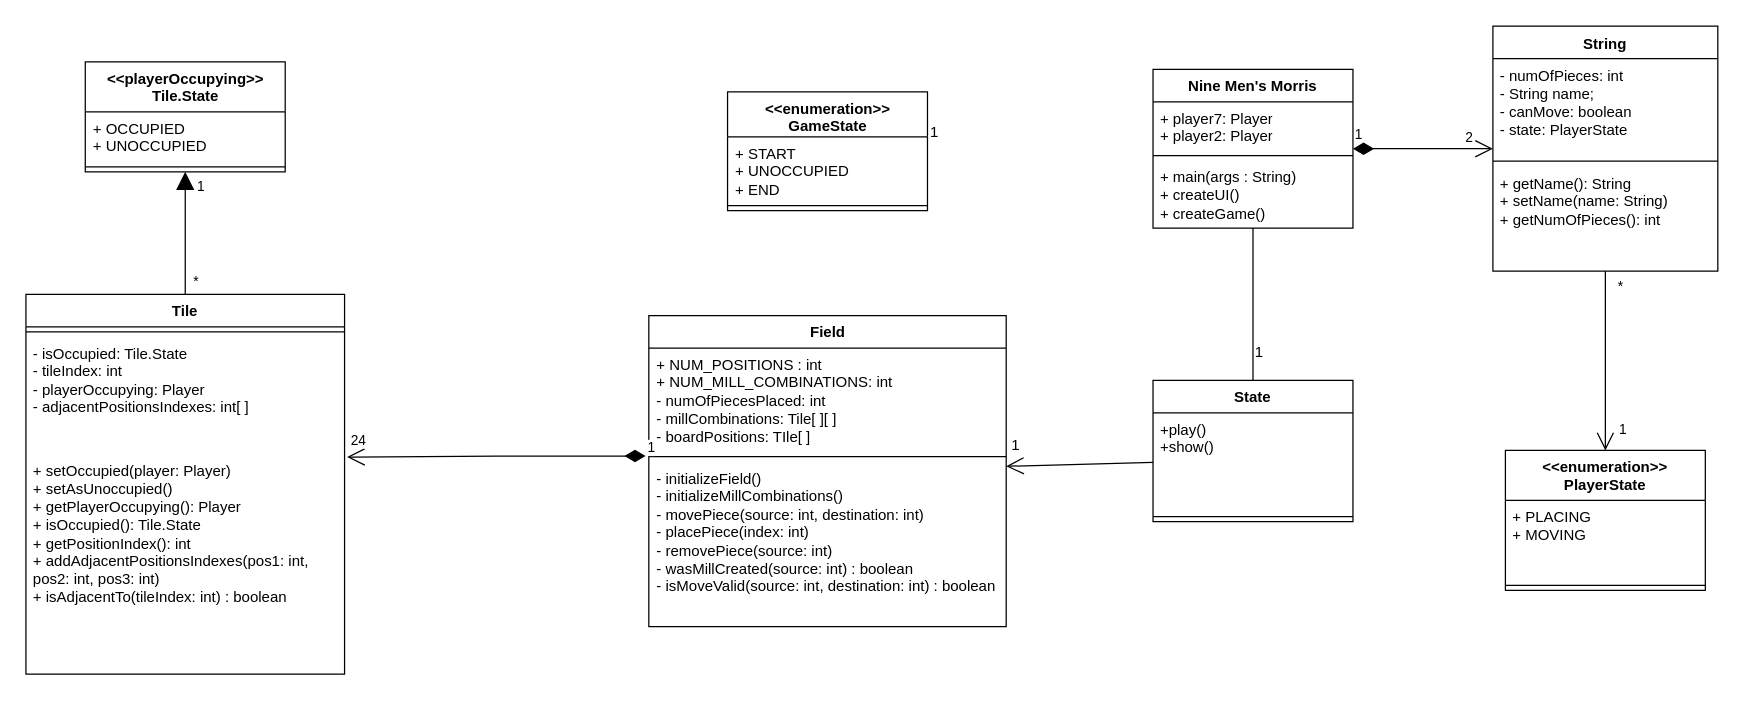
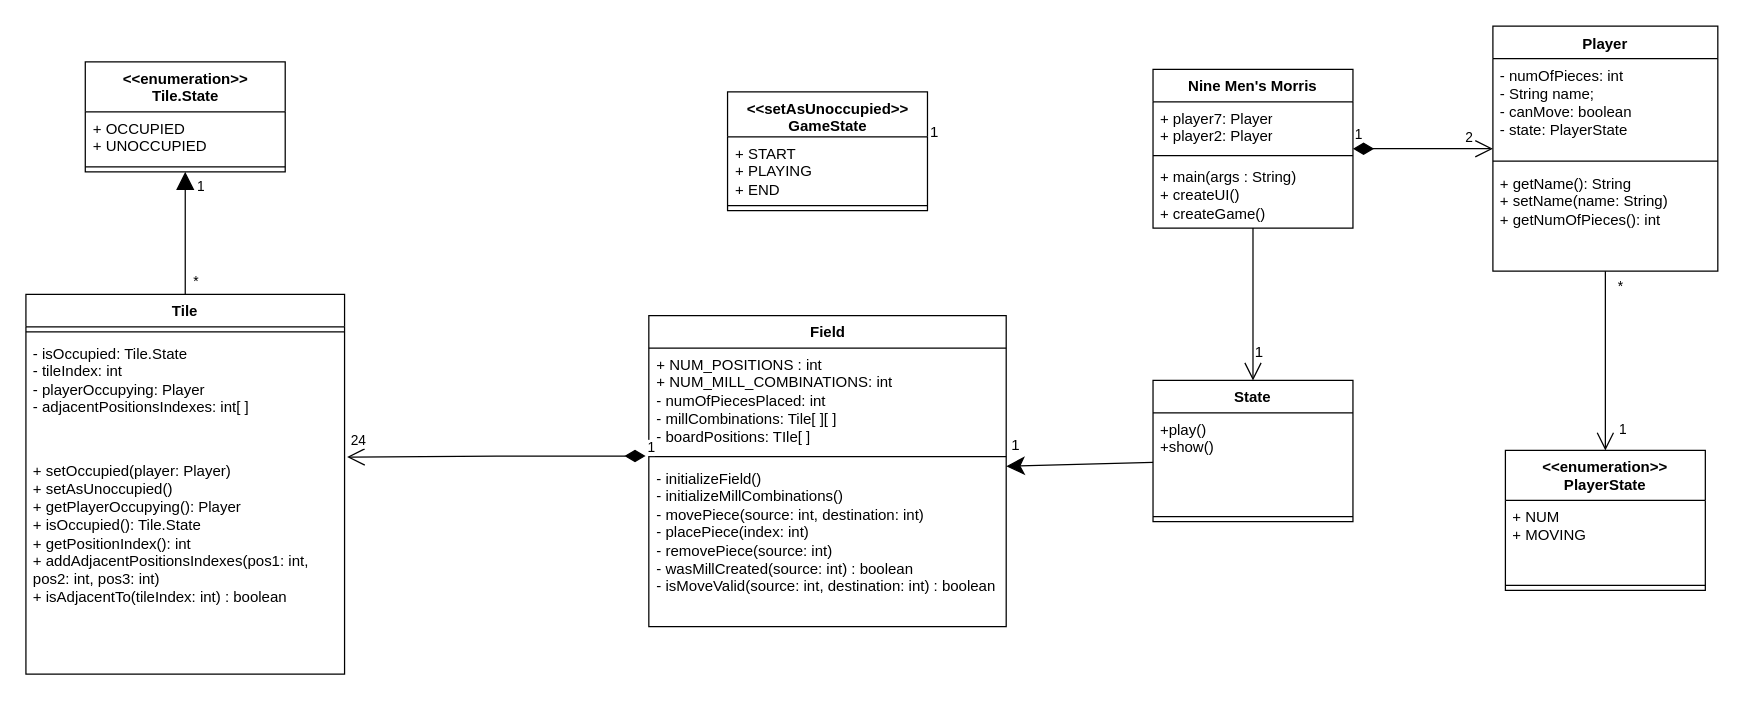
- <mxCell id="9" value="String" style="swimlane;fontStyle=1;align=center;verticalAlign=top;childLayout=stackLayout;horizontal=1;startSize=26;horizontalStack=0;resizeParent=1;resizeParentMax=0;resizeLast=0;collapsible=1;marginBottom=0;whiteSpace=wrap;html=1;" parent="1" vertex="1"><mxGeometry x="1194" y="20.5" width="180" height="196" as="geometry" /></mxCell>
+ <mxCell id="9" value="Player" style="swimlane;fontStyle=1;align=center;verticalAlign=top;childLayout=stackLayout;horizontal=1;startSize=26;horizontalStack=0;resizeParent=1;resizeParentMax=0;resizeLast=0;collapsible=1;marginBottom=0;whiteSpace=wrap;html=1;" parent="1" vertex="1"><mxGeometry x="1194" y="20.5" width="180" height="196" as="geometry" /></mxCell>
- <mxCell id="17" value="&amp;lt;&amp;lt;playerOccupying&amp;gt;&amp;gt;&lt;br&gt;Tile.State" style="swimlane;fontStyle=1;align=center;verticalAlign=top;childLayout=stackLayout;horizontal=1;startSize=40;horizontalStack=0;resizeParent=1;resizeParentMax=0;resizeLast=0;collapsible=1;marginBottom=0;whiteSpace=wrap;html=1;" parent="1" vertex="1"><mxGeometry x="67.5" y="49" width="160" height="88" as="geometry" /></mxCell>
+ <mxCell id="17" value="&amp;lt;&amp;lt;enumeration&amp;gt;&amp;gt;&lt;br&gt;Tile.State" style="swimlane;fontStyle=1;align=center;verticalAlign=top;childLayout=stackLayout;horizontal=1;startSize=40;horizontalStack=0;resizeParent=1;resizeParentMax=0;resizeLast=0;collapsible=1;marginBottom=0;whiteSpace=wrap;html=1;" parent="1" vertex="1"><mxGeometry x="67.5" y="49" width="160" height="88" as="geometry" /></mxCell>
- <mxCell id="23" value="&amp;lt;&amp;lt;enumeration&amp;gt;&amp;gt;&lt;br&gt;GameState" style="swimlane;fontStyle=1;align=center;verticalAlign=top;childLayout=stackLayout;horizontal=1;startSize=36;horizontalStack=0;resizeParent=1;resizeParentMax=0;resizeLast=0;collapsible=1;marginBottom=0;whiteSpace=wrap;html=1;" parent="1" vertex="1"><mxGeometry x="581.5" y="73" width="160" height="95" as="geometry" /></mxCell>
+ <mxCell id="23" value="&amp;lt;&amp;lt;setAsUnoccupied&amp;gt;&amp;gt;&lt;br&gt;GameState" style="swimlane;fontStyle=1;align=center;verticalAlign=top;childLayout=stackLayout;horizontal=1;startSize=36;horizontalStack=0;resizeParent=1;resizeParentMax=0;resizeLast=0;collapsible=1;marginBottom=0;whiteSpace=wrap;html=1;" parent="1" vertex="1"><mxGeometry x="581.5" y="73" width="160" height="95" as="geometry" /></mxCell>
- <mxCell id="24" value="+ START&lt;br&gt;+ UNOCCUPIED&lt;br&gt;+ END" style="text;strokeColor=none;fillColor=none;align=left;verticalAlign=top;spacingLeft=4;spacingRight=4;overflow=hidden;rotatable=0;points=[[0,0.5],[1,0.5]];portConstraint=eastwest;whiteSpace=wrap;html=1;" parent="23" vertex="1"><mxGeometry y="36" width="160" height="51" as="geometry" /></mxCell>
+ <mxCell id="24" value="+ START&lt;br&gt;+ PLAYING&lt;br&gt;+ END" style="text;strokeColor=none;fillColor=none;align=left;verticalAlign=top;spacingLeft=4;spacingRight=4;overflow=hidden;rotatable=0;points=[[0,0.5],[1,0.5]];portConstraint=eastwest;whiteSpace=wrap;html=1;" parent="23" vertex="1"><mxGeometry y="36" width="160" height="51" as="geometry" /></mxCell>
- <mxCell id="32" value="" style="endArrow=none;endFill=1;endSize=12;html=1;rounded=0;" parent="1" source="36" target="20" edge="1"><mxGeometry width="160" relative="1" as="geometry"><mxPoint x="1002" y="179" as="sourcePoint" /><mxPoint x="1059" y="245" as="targetPoint" /></mxGeometry></mxCell>
+ <mxCell id="32" value="" style="endArrow=open;endFill=1;endSize=12;html=1;rounded=0;" parent="1" source="36" target="20" edge="1"><mxGeometry width="160" relative="1" as="geometry"><mxPoint x="1002" y="179" as="sourcePoint" /><mxPoint x="1059" y="245" as="targetPoint" /></mxGeometry></mxCell>
- <mxCell id="31" value="" style="endArrow=open;endFill=1;endSize=12;html=1;rounded=0;exitX=0;exitY=0.5;exitDx=0;exitDy=0;" parent="1" source="21" target="5" edge="1"><mxGeometry width="160" relative="1" as="geometry"><mxPoint x="849" y="395" as="sourcePoint" /><mxPoint x="1009" y="395" as="targetPoint" /></mxGeometry></mxCell>
+ <mxCell id="31" value="" style="endArrow=classic;endFill=1;endSize=12;html=1;rounded=0;exitX=0;exitY=0.5;exitDx=0;exitDy=0;" parent="1" source="21" target="5" edge="1"><mxGeometry width="160" relative="1" as="geometry"><mxPoint x="849" y="395" as="sourcePoint" /><mxPoint x="1009" y="395" as="targetPoint" /></mxGeometry></mxCell>
- <mxCell id="3" value="&lt;div&gt;+ PLACING&lt;/div&gt;&lt;div&gt;+ MOVING&lt;br&gt;&lt;/div&gt;" style="text;strokeColor=none;fillColor=none;align=left;verticalAlign=top;spacingLeft=4;spacingRight=4;overflow=hidden;rotatable=0;points=[[0,0.5],[1,0.5]];portConstraint=eastwest;whiteSpace=wrap;html=1;" parent="2" vertex="1"><mxGeometry y="40" width="160" height="64" as="geometry" /></mxCell>
+ <mxCell id="3" value="&lt;div&gt;+ NUM&lt;/div&gt;&lt;div&gt;+ MOVING&lt;br&gt;&lt;/div&gt;" style="text;strokeColor=none;fillColor=none;align=left;verticalAlign=top;spacingLeft=4;spacingRight=4;overflow=hidden;rotatable=0;points=[[0,0.5],[1,0.5]];portConstraint=eastwest;whiteSpace=wrap;html=1;" parent="2" vertex="1"><mxGeometry y="40" width="160" height="64" as="geometry" /></mxCell>
